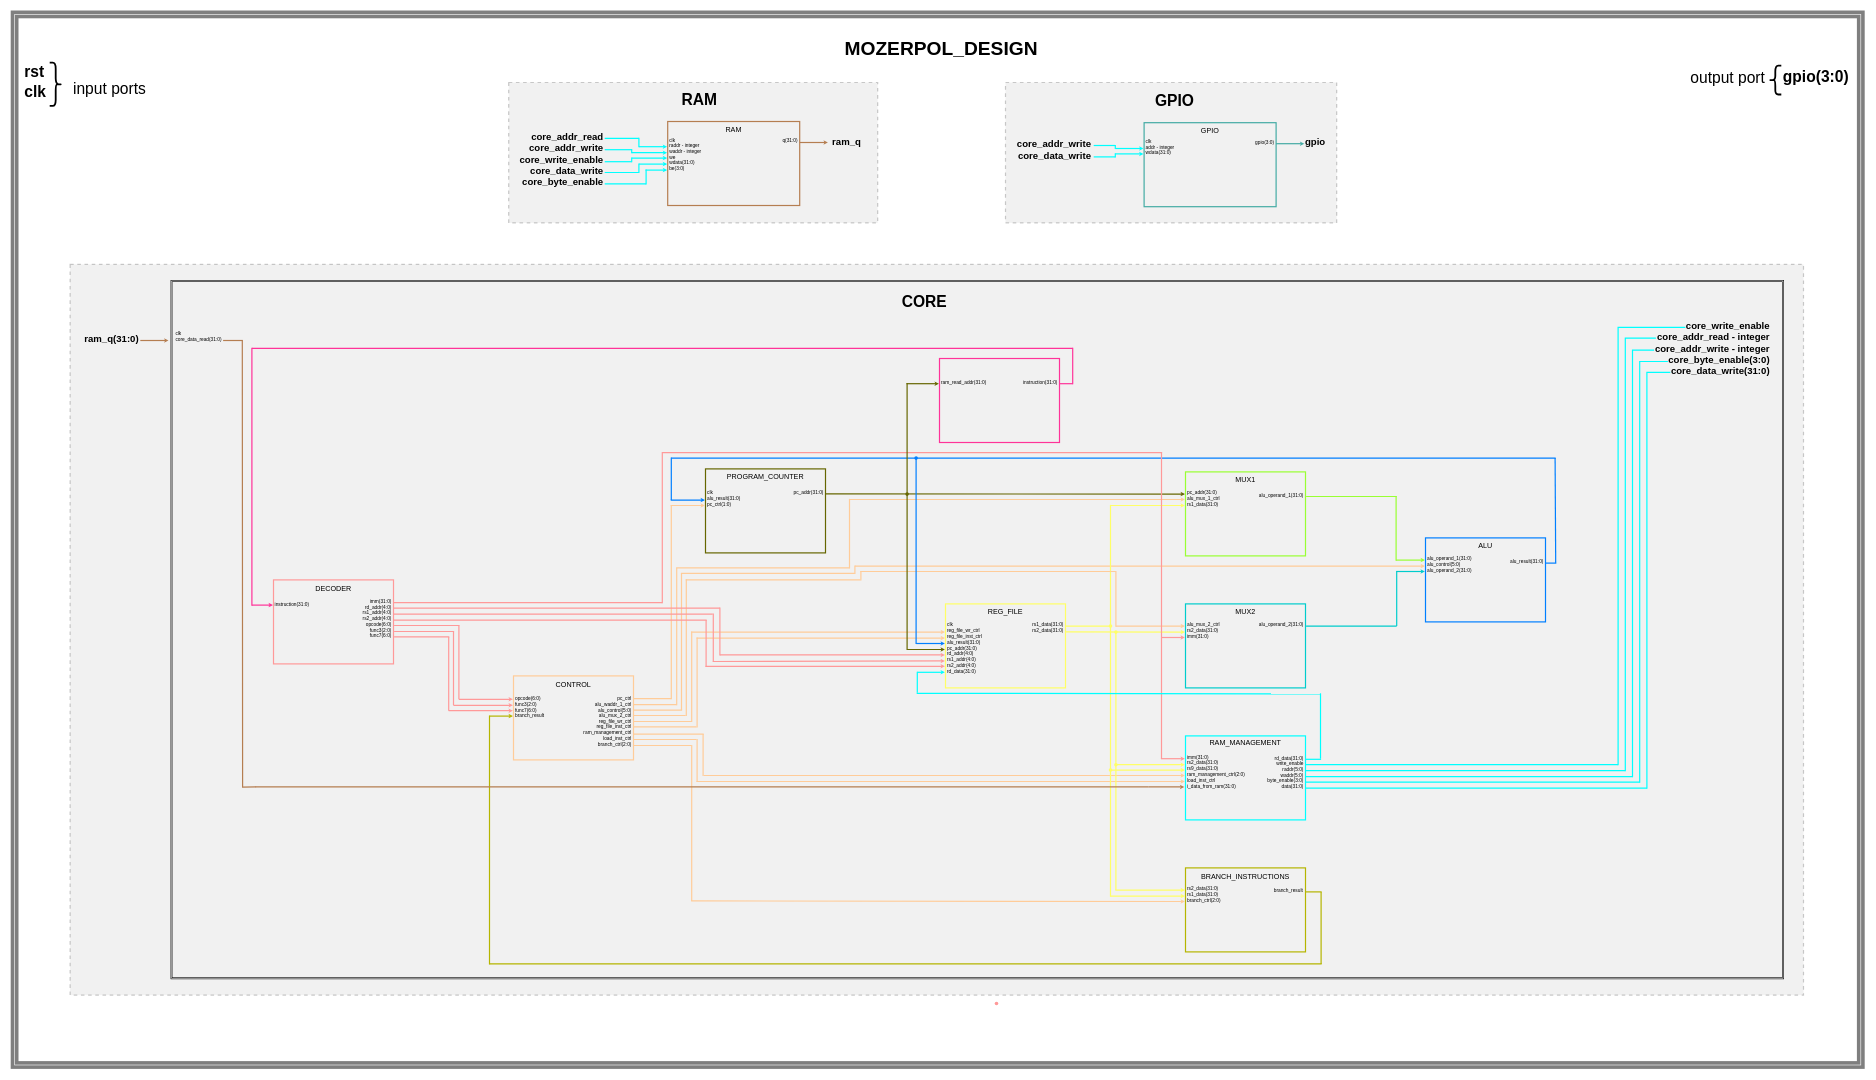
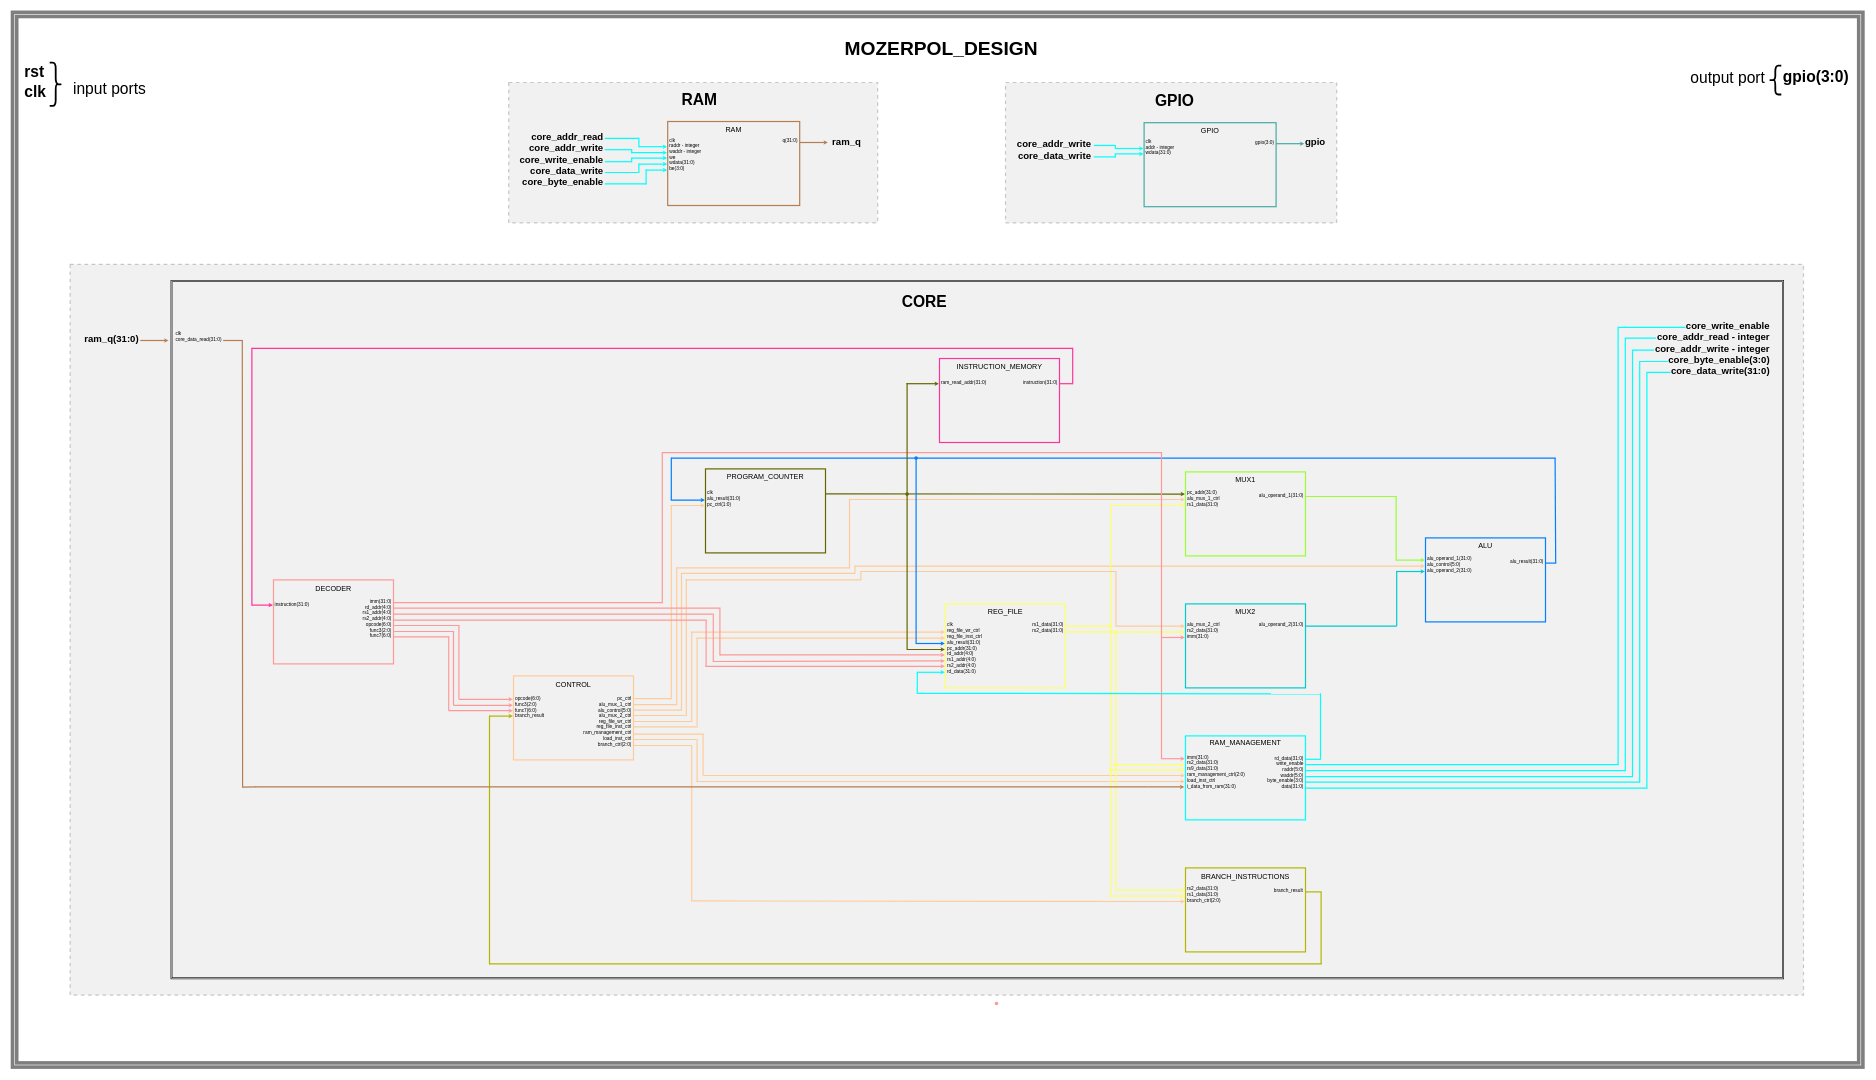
+ <mxCell id="31" value="INSTRUCTION_MEMORY" style="text;html=1;strokeColor=none;fillColor=none;align=center;verticalAlign=middle;whiteSpace=wrap;rounded=0;fontColor=#000000;" parent="1" vertex="1"><mxGeometry x="1565" y="601" width="200" height="20" as="geometry" /></mxCell>
- <mxCell id="36" value="&lt;div style=&quot;font-size: 8px;&quot; align=&quot;right&quot;&gt;&lt;font style=&quot;font-size: 8px;&quot;&gt;pc_addr(31:0)&lt;br&gt;&lt;/font&gt;&lt;/div&gt;" style="text;html=1;strokeColor=none;fillColor=none;align=right;verticalAlign=middle;whiteSpace=wrap;rounded=0;fontColor=#000000;" parent="1" vertex="1"><mxGeometry x="1314" y="811" width="60" height="20" as="geometry" /></mxCell>
- <mxCell id="12" value="&lt;div style=&quot;font-size: 8px;&quot; align=&quot;right&quot;&gt;&lt;font style=&quot;font-size: 8px;&quot;&gt;pc_ctrl&lt;/font&gt;&lt;font style=&quot;font-size: 8px;&quot;&gt;&lt;/font&gt;&lt;/div&gt;&lt;div style=&quot;font-size: 8px;&quot; align=&quot;right&quot;&gt;&lt;font style=&quot;font-size: 8px;&quot;&gt;alu_waddr_1_ctrl&lt;/font&gt;&lt;/div&gt;&lt;div style=&quot;font-size: 8px;&quot; align=&quot;right&quot;&gt;&lt;div style=&quot;font-size: 8px;&quot; align=&quot;right&quot;&gt;&lt;div style=&quot;font-size: 8px;&quot; align=&quot;right&quot;&gt;&lt;font style=&quot;font-size: 8px;&quot;&gt;alu_control(5:0)&lt;/font&gt;&lt;font style=&quot;font-size: 8px;&quot;&gt;&lt;br&gt;&lt;/font&gt;&lt;/div&gt;&lt;/div&gt;&lt;font style=&quot;font-size: 8px;&quot;&gt;&lt;/font&gt;&lt;/div&gt;&lt;div style=&quot;font-size: 8px;&quot; align=&quot;right&quot;&gt;&lt;font style=&quot;font-size: 8px;&quot;&gt;alu_mux_2_ctrl&lt;/font&gt;&lt;/div&gt;&lt;div style=&quot;font-size: 8px;&quot; align=&quot;right&quot;&gt;&lt;div style=&quot;font-size: 8px;&quot; align=&quot;right&quot;&gt;&lt;font style=&quot;font-size: 8px;&quot;&gt;reg_file_wr_ctrl&lt;/font&gt;&lt;/div&gt;&lt;div style=&quot;font-size: 8px;&quot; align=&quot;right&quot;&gt;&lt;font style=&quot;font-size: 8px;&quot;&gt;reg_file_inst_ctrl&lt;/font&gt;&lt;/div&gt;&lt;div style=&quot;font-size: 8px;&quot; align=&quot;right&quot;&gt;&lt;font style=&quot;font-size: 8px;&quot;&gt;ram_management_ctrl&lt;br&gt;&lt;/font&gt;&lt;/div&gt;&lt;div style=&quot;font-size: 8px;&quot; align=&quot;right&quot;&gt;load_inst_ctrl&lt;/div&gt;&lt;div style=&quot;font-size: 8px;&quot; align=&quot;right&quot;&gt;&lt;div style=&quot;font-size: 8px;&quot; align=&quot;right&quot;&gt;&lt;font style=&quot;font-size: 8px;&quot;&gt;branch_ctrl(2:0)&lt;/font&gt;&lt;/div&gt;&lt;/div&gt;&lt;/div&gt;" style="text;html=1;strokeColor=none;fillColor=none;align=right;verticalAlign=middle;whiteSpace=wrap;rounded=0;fontColor=#000000;" parent="1" vertex="1"><mxGeometry x="965" y="1156" width="89" height="91" as="geometry" /></mxCell>
+ <mxCell id="12" value="&lt;div style=&quot;font-size: 8px;&quot; align=&quot;right&quot;&gt;&lt;font style=&quot;font-size: 8px;&quot;&gt;pc_ctrl&lt;/font&gt;&lt;font style=&quot;font-size: 8px;&quot;&gt;&lt;/font&gt;&lt;/div&gt;&lt;div style=&quot;font-size: 8px;&quot; align=&quot;right&quot;&gt;&lt;font style=&quot;font-size: 8px;&quot;&gt;alu_mux_1_ctrl&lt;/font&gt;&lt;/div&gt;&lt;div style=&quot;font-size: 8px;&quot; align=&quot;right&quot;&gt;&lt;div style=&quot;font-size: 8px;&quot; align=&quot;right&quot;&gt;&lt;div style=&quot;font-size: 8px;&quot; align=&quot;right&quot;&gt;&lt;font style=&quot;font-size: 8px;&quot;&gt;alu_control(5:0)&lt;/font&gt;&lt;font style=&quot;font-size: 8px;&quot;&gt;&lt;br&gt;&lt;/font&gt;&lt;/div&gt;&lt;/div&gt;&lt;font style=&quot;font-size: 8px;&quot;&gt;&lt;/font&gt;&lt;/div&gt;&lt;div style=&quot;font-size: 8px;&quot; align=&quot;right&quot;&gt;&lt;font style=&quot;font-size: 8px;&quot;&gt;alu_mux_2_ctrl&lt;/font&gt;&lt;/div&gt;&lt;div style=&quot;font-size: 8px;&quot; align=&quot;right&quot;&gt;&lt;div style=&quot;font-size: 8px;&quot; align=&quot;right&quot;&gt;&lt;font style=&quot;font-size: 8px;&quot;&gt;reg_file_wr_ctrl&lt;/font&gt;&lt;/div&gt;&lt;div style=&quot;font-size: 8px;&quot; align=&quot;right&quot;&gt;&lt;font style=&quot;font-size: 8px;&quot;&gt;reg_file_inst_ctrl&lt;/font&gt;&lt;/div&gt;&lt;div style=&quot;font-size: 8px;&quot; align=&quot;right&quot;&gt;&lt;font style=&quot;font-size: 8px;&quot;&gt;ram_management_ctrl&lt;br&gt;&lt;/font&gt;&lt;/div&gt;&lt;div style=&quot;font-size: 8px;&quot; align=&quot;right&quot;&gt;load_inst_ctrl&lt;/div&gt;&lt;div style=&quot;font-size: 8px;&quot; align=&quot;right&quot;&gt;&lt;div style=&quot;font-size: 8px;&quot; align=&quot;right&quot;&gt;&lt;font style=&quot;font-size: 8px;&quot;&gt;branch_ctrl(2:0)&lt;/font&gt;&lt;/div&gt;&lt;/div&gt;&lt;/div&gt;" style="text;html=1;strokeColor=none;fillColor=none;align=right;verticalAlign=middle;whiteSpace=wrap;rounded=0;fontColor=#000000;" parent="1" vertex="1"><mxGeometry x="965" y="1156" width="89" height="91" as="geometry" /></mxCell>
